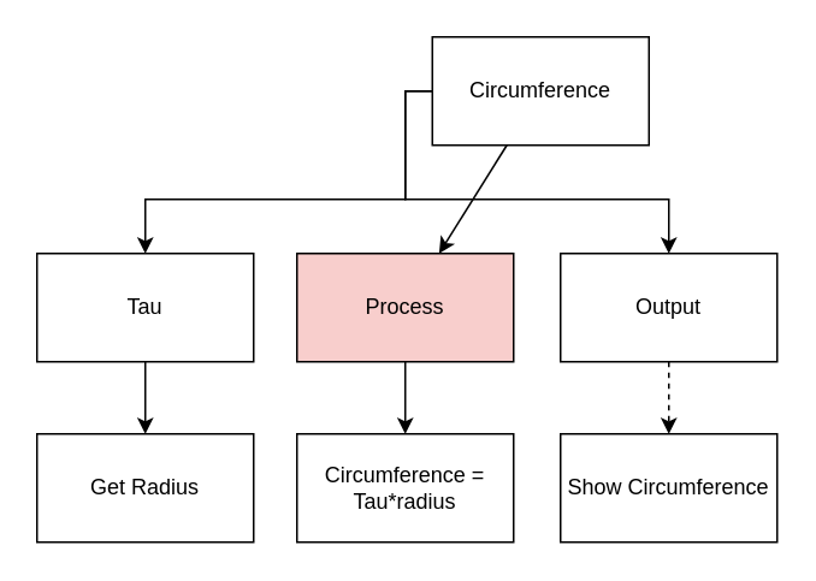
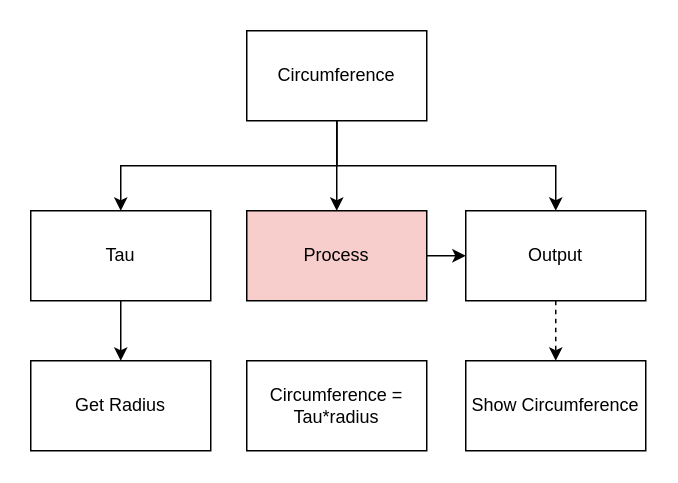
- <mxCell id="5" value="Circumference" style="rounded=0;whiteSpace=wrap;html=1;" vertex="1" parent="1"><mxGeometry x="239" y="20" width="120" height="60" as="geometry" /></mxCell>
+ <mxCell id="5" value="Circumference" style="rounded=0;whiteSpace=wrap;html=1;" vertex="1" parent="1"><mxGeometry x="164" y="20" width="120" height="60" as="geometry" /></mxCell>
- <mxCell id="6" style="edgeStyle=orthogonalEdgeStyle;html=1;rounded=0;" edge="1" parent="1" source="7" target="14"><mxGeometry relative="1" as="geometry" /></mxCell>
+ <mxCell id="6" style="edgeStyle=orthogonalEdgeStyle;html=1;rounded=0;" edge="1" parent="1" source="7" target="11"><mxGeometry relative="1" as="geometry" /></mxCell>
